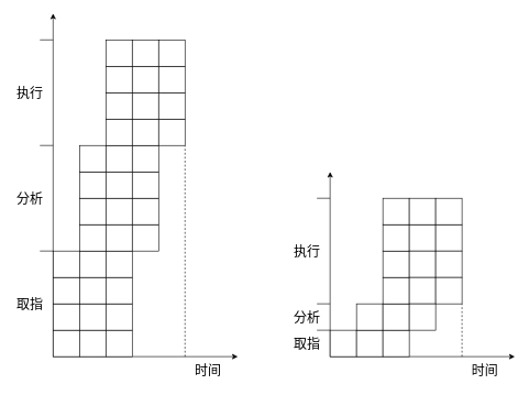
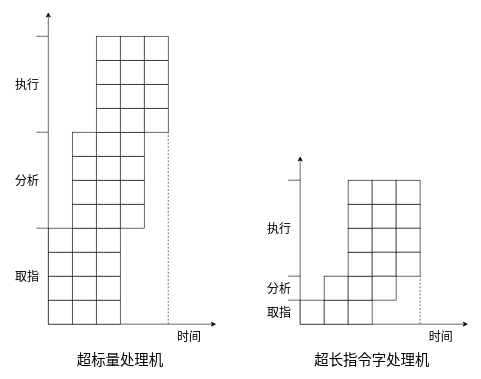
+ <mxCell id="76" value="超标量处理机" style="text;html=1;strokeColor=none;fillColor=none;align=center;verticalAlign=middle;whiteSpace=wrap;rounded=0;fontSize=24;" vertex="1" parent="1"><mxGeometry x="120" y="590" width="160" height="20" as="geometry" /></mxCell>
+ <mxCell id="77" value="超长指令字处理机" style="text;html=1;strokeColor=none;fillColor=none;align=center;verticalAlign=middle;whiteSpace=wrap;rounded=0;fontSize=24;" vertex="1" parent="1"><mxGeometry x="520" y="590" width="200" height="20" as="geometry" /></mxCell>
